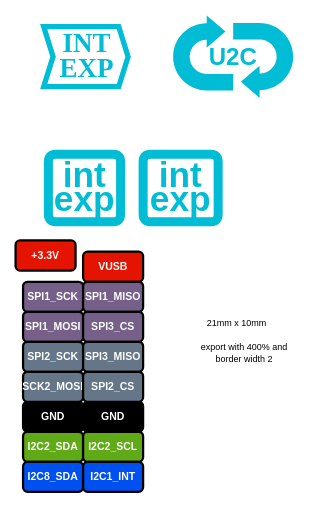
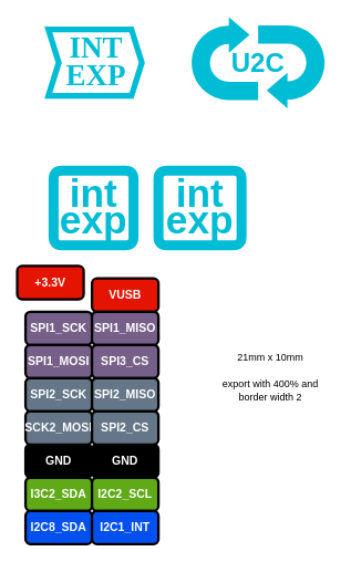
- <mxCell id="24" value="21mm x 10mm" style="text;html=1;align=center;verticalAlign=middle;whiteSpace=wrap;rounded=0;" vertex="1" parent="1"><mxGeometry x="265" y="415" width="100" height="30" as="geometry" /></mxCell>
+ <mxCell id="24" value="21mm x 10mm" style="text;html=1;align=center;verticalAlign=middle;whiteSpace=wrap;rounded=0;" vertex="1" parent="1"><mxGeometry x="275" y="415" width="100" height="30" as="geometry" /></mxCell>
- <mxCell id="21" value="SPI3_MISO" style="text;html=1;align=center;verticalAlign=middle;whiteSpace=wrap;rounded=1;fillColor=#647687;fontColor=#ffffff;strokeColor=#000000;strokeWidth=3;fontSize=14;fontStyle=1" parent="1" vertex="1"><mxGeometry x="110" y="455" width="80" height="40" as="geometry" /></mxCell>
+ <mxCell id="21" value="SPI2_MISO" style="text;html=1;align=center;verticalAlign=middle;whiteSpace=wrap;rounded=1;fillColor=#647687;fontColor=#ffffff;strokeColor=#000000;strokeWidth=3;fontSize=14;fontStyle=1" parent="1" vertex="1"><mxGeometry x="110" y="455" width="80" height="40" as="geometry" /></mxCell>
- <mxCell id="12" value="I2C2_SDA" style="text;html=1;align=center;verticalAlign=middle;whiteSpace=wrap;rounded=1;fillColor=#60a917;fontColor=#ffffff;strokeColor=#000000;strokeWidth=3;fontSize=14;fontStyle=1" parent="1" vertex="1"><mxGeometry x="30" y="575" width="80" height="40" as="geometry" /></mxCell>
+ <mxCell id="12" value="I3C2_SDA" style="text;html=1;align=center;verticalAlign=middle;whiteSpace=wrap;rounded=1;fillColor=#60a917;fontColor=#ffffff;strokeColor=#000000;strokeWidth=3;fontSize=14;fontStyle=1" parent="1" vertex="1"><mxGeometry x="30" y="575" width="80" height="40" as="geometry" /></mxCell>
